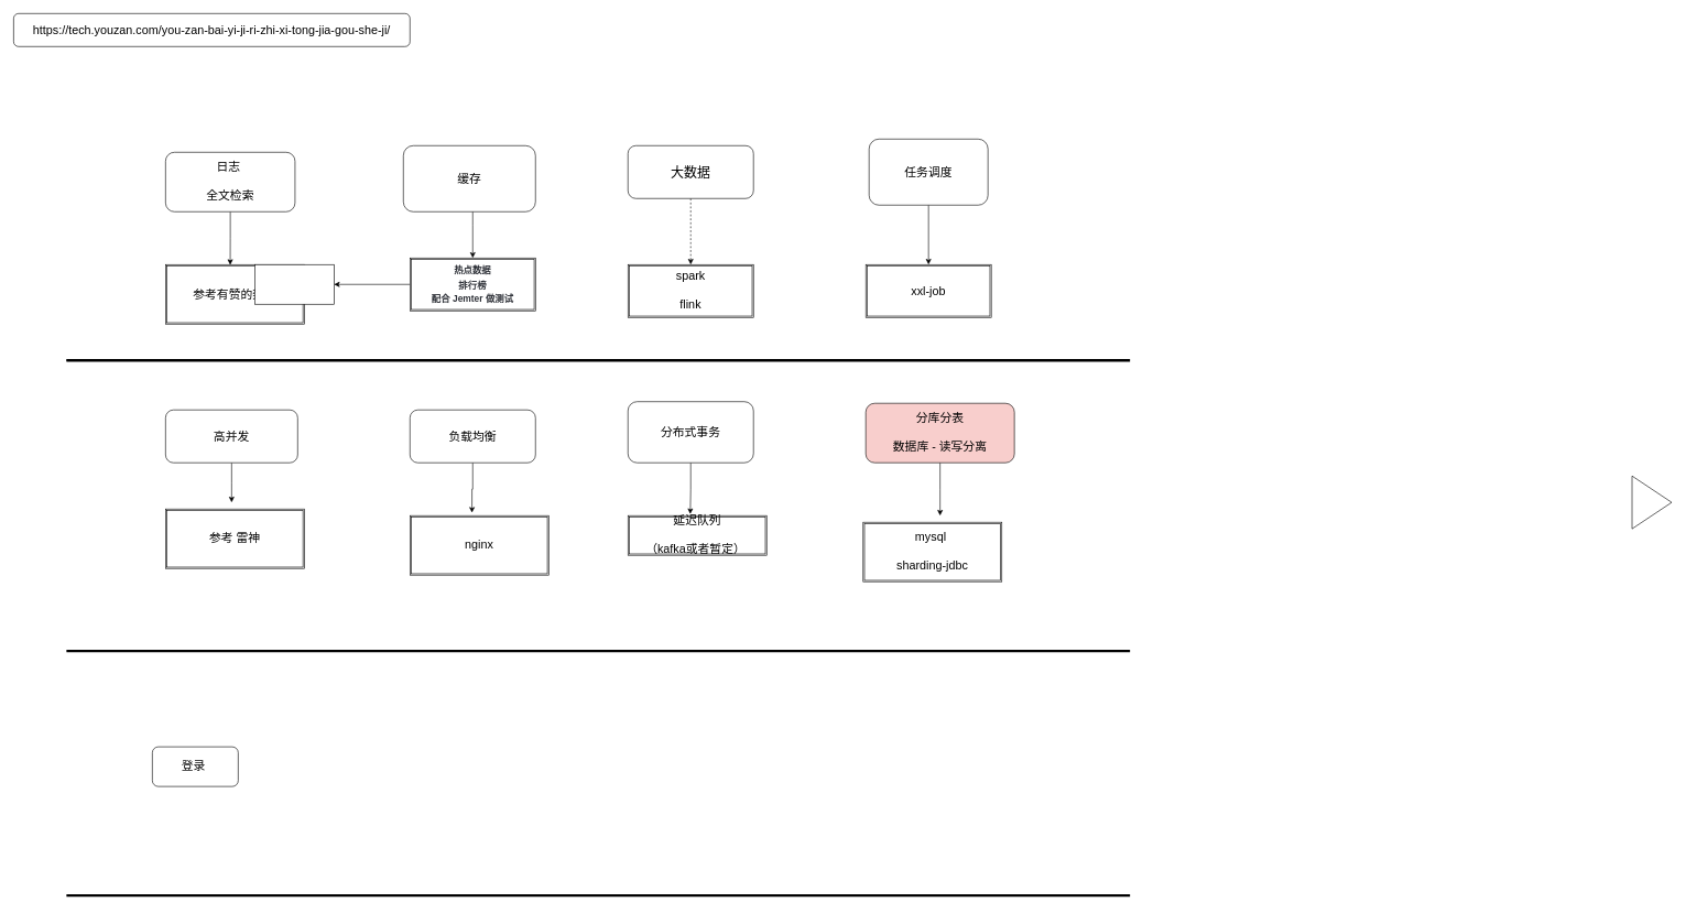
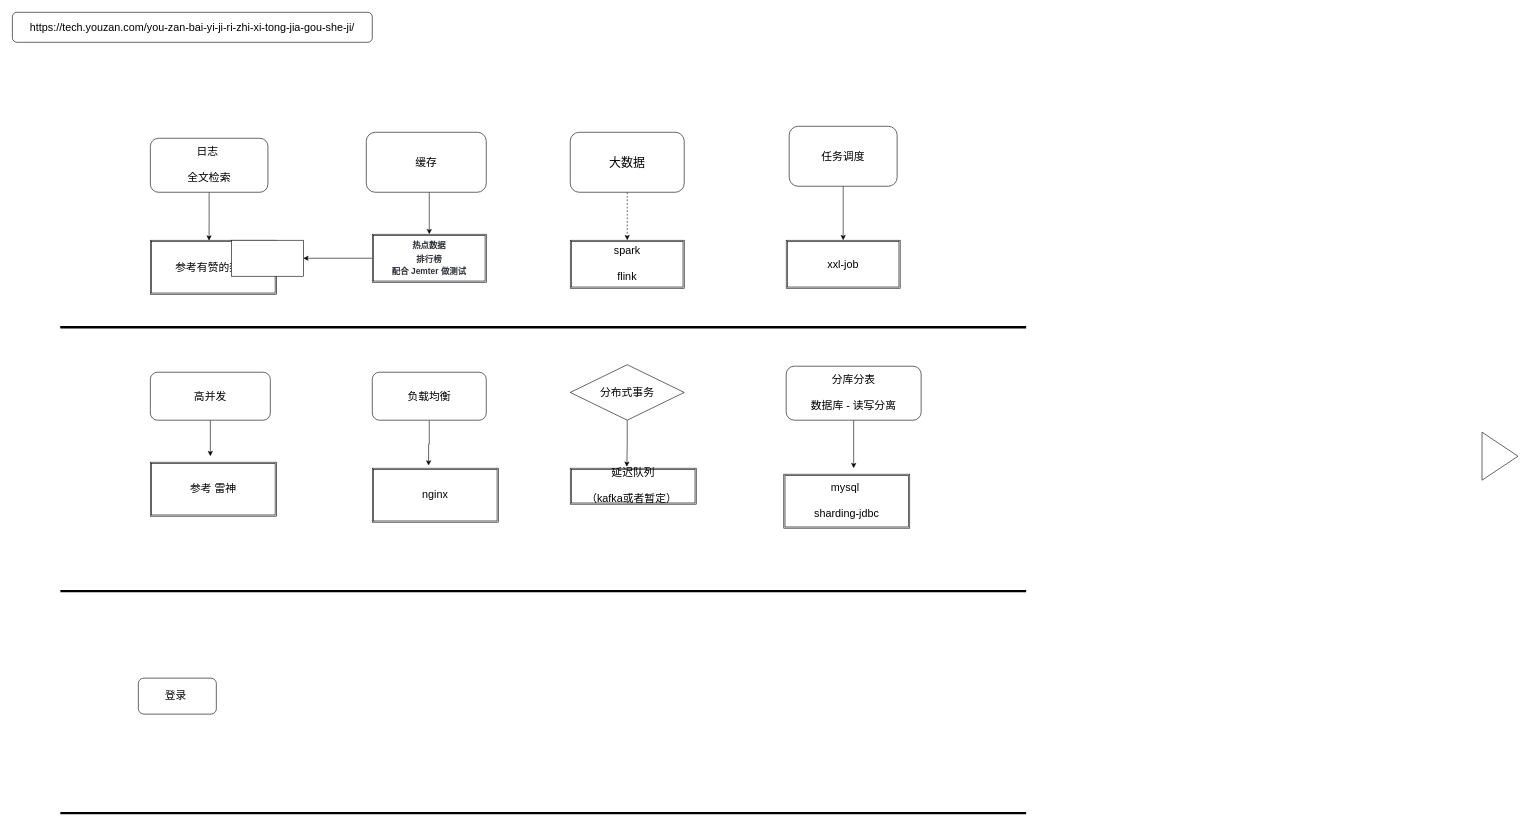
- <mxCell id="4" value="大数据" style="rounded=1;whiteSpace=wrap;html=1;fontSize=20;" parent="1" vertex="1"><mxGeometry x="950" y="220" width="190" height="80" as="geometry" /></mxCell>
+ <mxCell id="4" value="大数据" style="rounded=1;whiteSpace=wrap;html=1;fontSize=20;" parent="1" vertex="1"><mxGeometry x="950" y="220" width="190" height="100" as="geometry" /></mxCell>
- <mxCell id="12" value="分布式事务" style="rounded=1;whiteSpace=wrap;html=1;fontSize=18;" parent="1" vertex="1"><mxGeometry x="950" y="607.5" width="190" height="92.5" as="geometry" /></mxCell>
+ <mxCell id="12" value="分布式事务" style="rhombus;whiteSpace=wrap;html=1;fontSize=18;" parent="1" vertex="1"><mxGeometry x="950" y="607.5" width="190" height="92.5" as="geometry" /></mxCell>
- <mxCell id="18" value="&lt;span&gt;分库分表&lt;br&gt;&lt;br&gt;&lt;/span&gt;&lt;span&gt;数据库 - 读写分离&lt;/span&gt;" style="rounded=1;whiteSpace=wrap;html=1;fontSize=18;fillColor=#f8cecc;" parent="1" vertex="1"><mxGeometry x="1310" y="610" width="225" height="90" as="geometry" /></mxCell>
+ <mxCell id="18" value="&lt;span&gt;分库分表&lt;br&gt;&lt;br&gt;&lt;/span&gt;&lt;span&gt;数据库 - 读写分离&lt;/span&gt;" style="rounded=1;whiteSpace=wrap;html=1;fontSize=18;" parent="1" vertex="1"><mxGeometry x="1310" y="610" width="225" height="90" as="geometry" /></mxCell>
